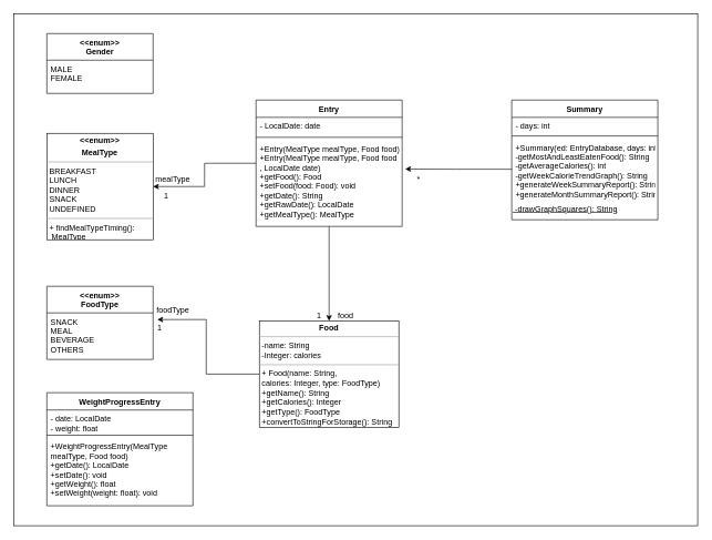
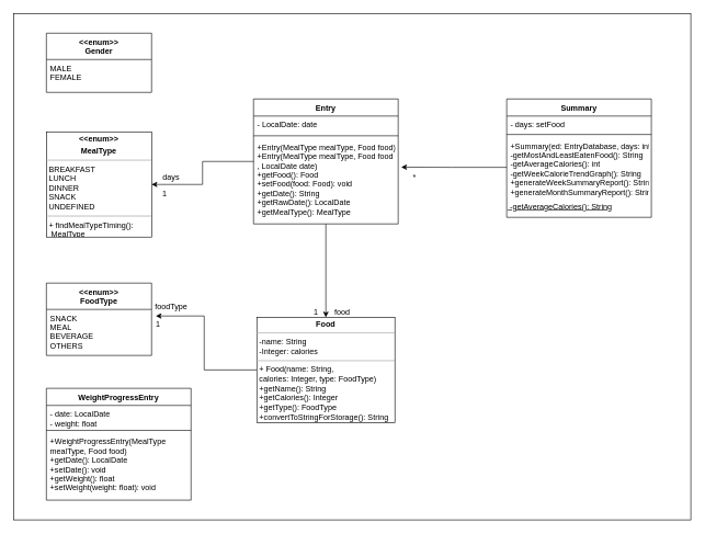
- <mxCell id="27" value="- days: int&#10;" style="text;strokeColor=none;fillColor=none;align=left;verticalAlign=top;spacingLeft=4;spacingRight=4;overflow=hidden;rotatable=0;points=[[0,0.5],[1,0.5]];portConstraint=eastwest;" vertex="1" parent="26"><mxGeometry y="26" width="220" height="24" as="geometry" /></mxCell>
+ <mxCell id="27" value="- days: setFood&#10;" style="text;strokeColor=none;fillColor=none;align=left;verticalAlign=top;spacingLeft=4;spacingRight=4;overflow=hidden;rotatable=0;points=[[0,0.5],[1,0.5]];portConstraint=eastwest;" vertex="1" parent="26"><mxGeometry y="26" width="220" height="24" as="geometry" /></mxCell>
- <mxCell id="24" value="mealType" style="text;html=1;strokeColor=none;fillColor=none;align=center;verticalAlign=middle;whiteSpace=wrap;rounded=0;" vertex="1" parent="1"><mxGeometry x="230" y="255" width="60" height="30" as="geometry" /></mxCell>
+ <mxCell id="24" value="days" style="text;html=1;strokeColor=none;fillColor=none;align=center;verticalAlign=middle;whiteSpace=wrap;rounded=0;" vertex="1" parent="1"><mxGeometry x="230" y="255" width="60" height="30" as="geometry" /></mxCell>
- <mxCell id="30" value="&lt;span style=&quot;font-size: 12px&quot;&gt;&lt;u style=&quot;font-size: 12px&quot;&gt;&amp;nbsp;-drawGraphSquares(): String&lt;/u&gt;&lt;/span&gt;" style="text;html=1;strokeColor=none;fillColor=none;align=left;verticalAlign=top;whiteSpace=wrap;rounded=0;fontSize=12;labelPosition=center;verticalLabelPosition=middle;" vertex="1" parent="26"><mxGeometry y="150" width="220" height="30" as="geometry" /></mxCell>
+ <mxCell id="30" value="&lt;span style=&quot;font-size: 12px&quot;&gt;&lt;u style=&quot;font-size: 12px&quot;&gt;&amp;nbsp;-getAverageCalories(): String&lt;/u&gt;&lt;/span&gt;" style="text;html=1;strokeColor=none;fillColor=none;align=left;verticalAlign=top;whiteSpace=wrap;rounded=0;fontSize=12;labelPosition=center;verticalLabelPosition=middle;" vertex="1" parent="26"><mxGeometry y="150" width="220" height="30" as="geometry" /></mxCell>
